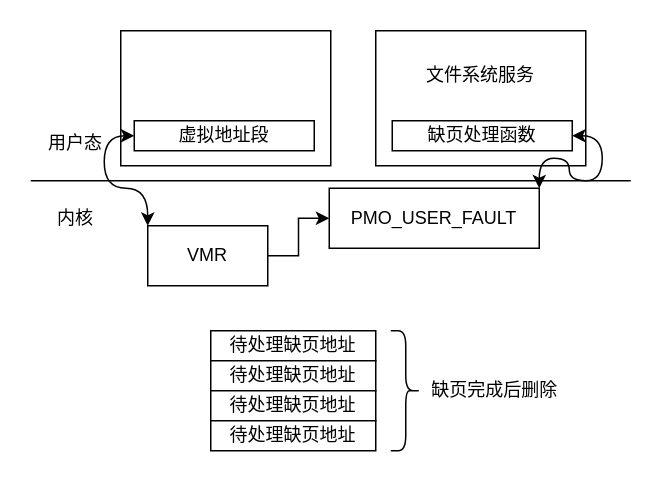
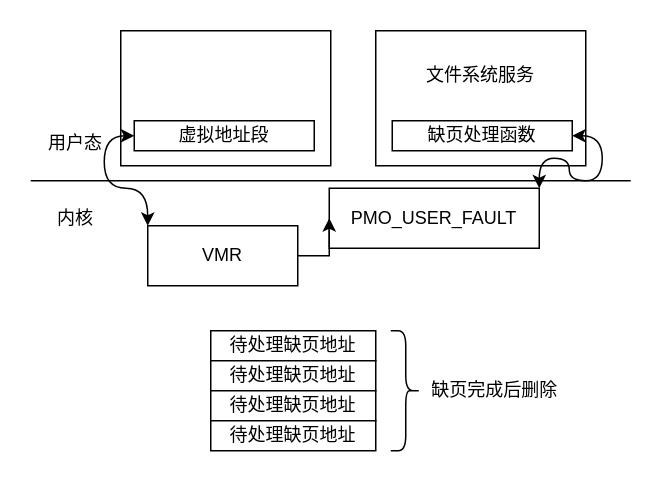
- <mxCell id="7" value="VMR" style="rounded=0;whiteSpace=wrap;html=1;" parent="1" vertex="1"><mxGeometry x="98" y="150" width="80" height="40" as="geometry" /></mxCell>
+ <mxCell id="7" value="VMR" style="rounded=0;whiteSpace=wrap;html=1;" parent="1" vertex="1"><mxGeometry x="98" y="150" width="100" height="40" as="geometry" /></mxCell>
